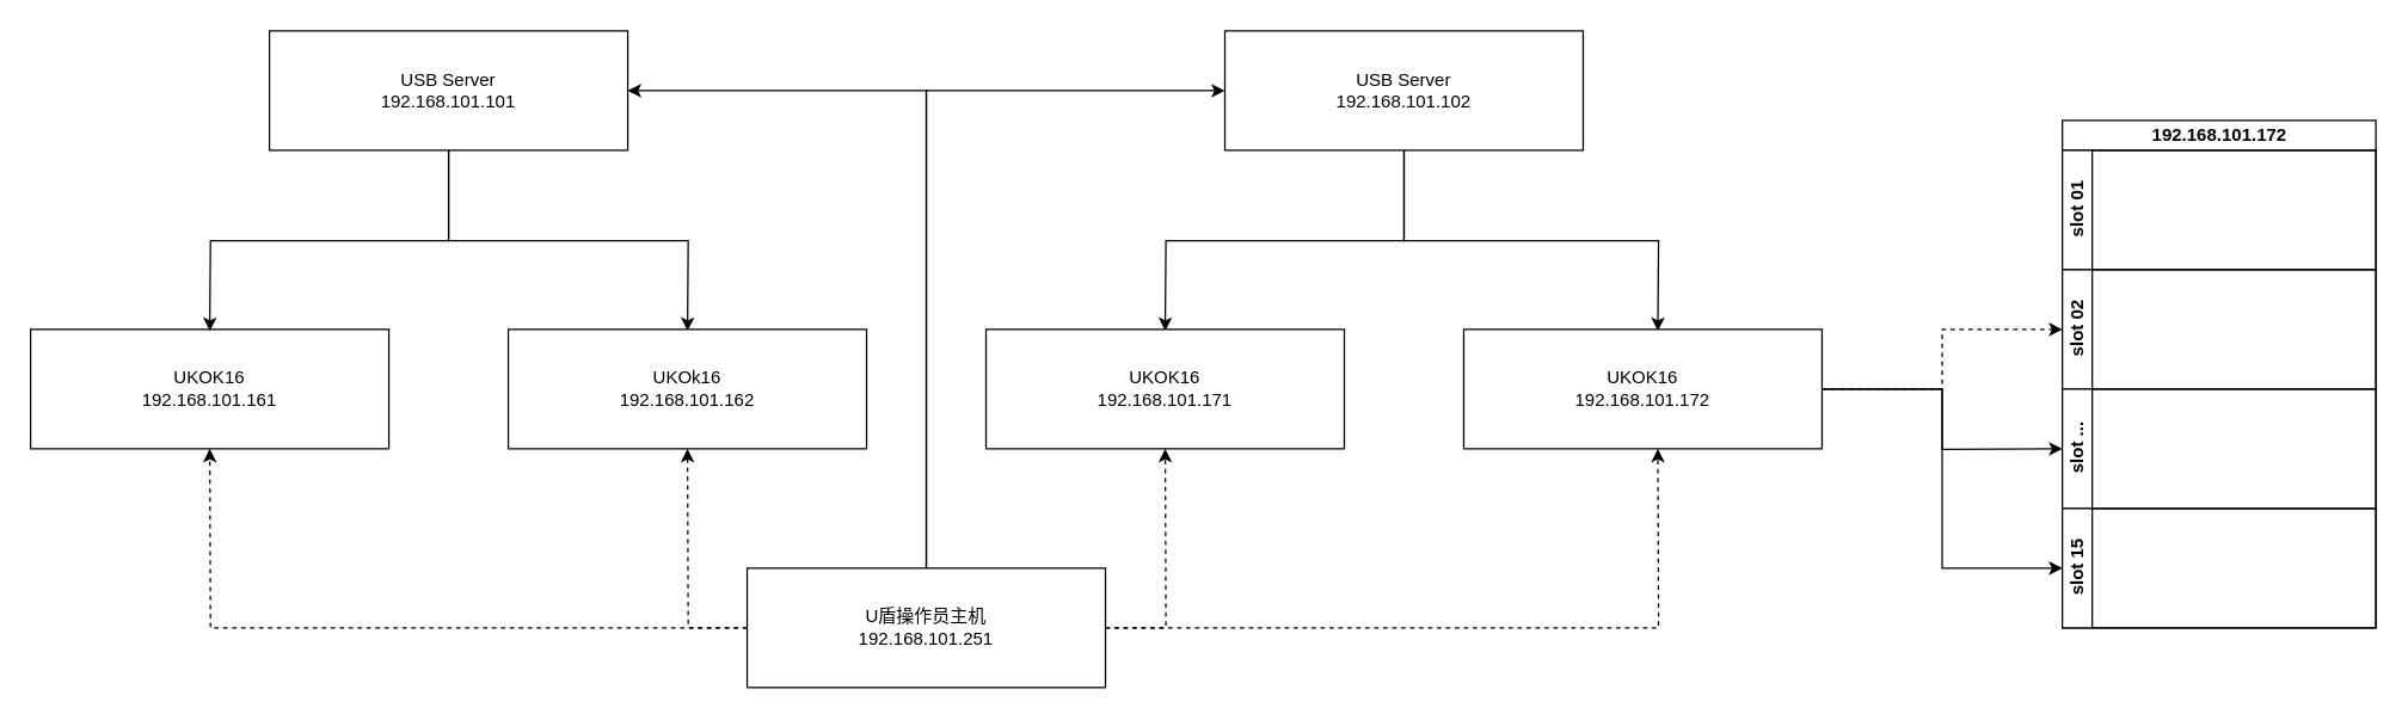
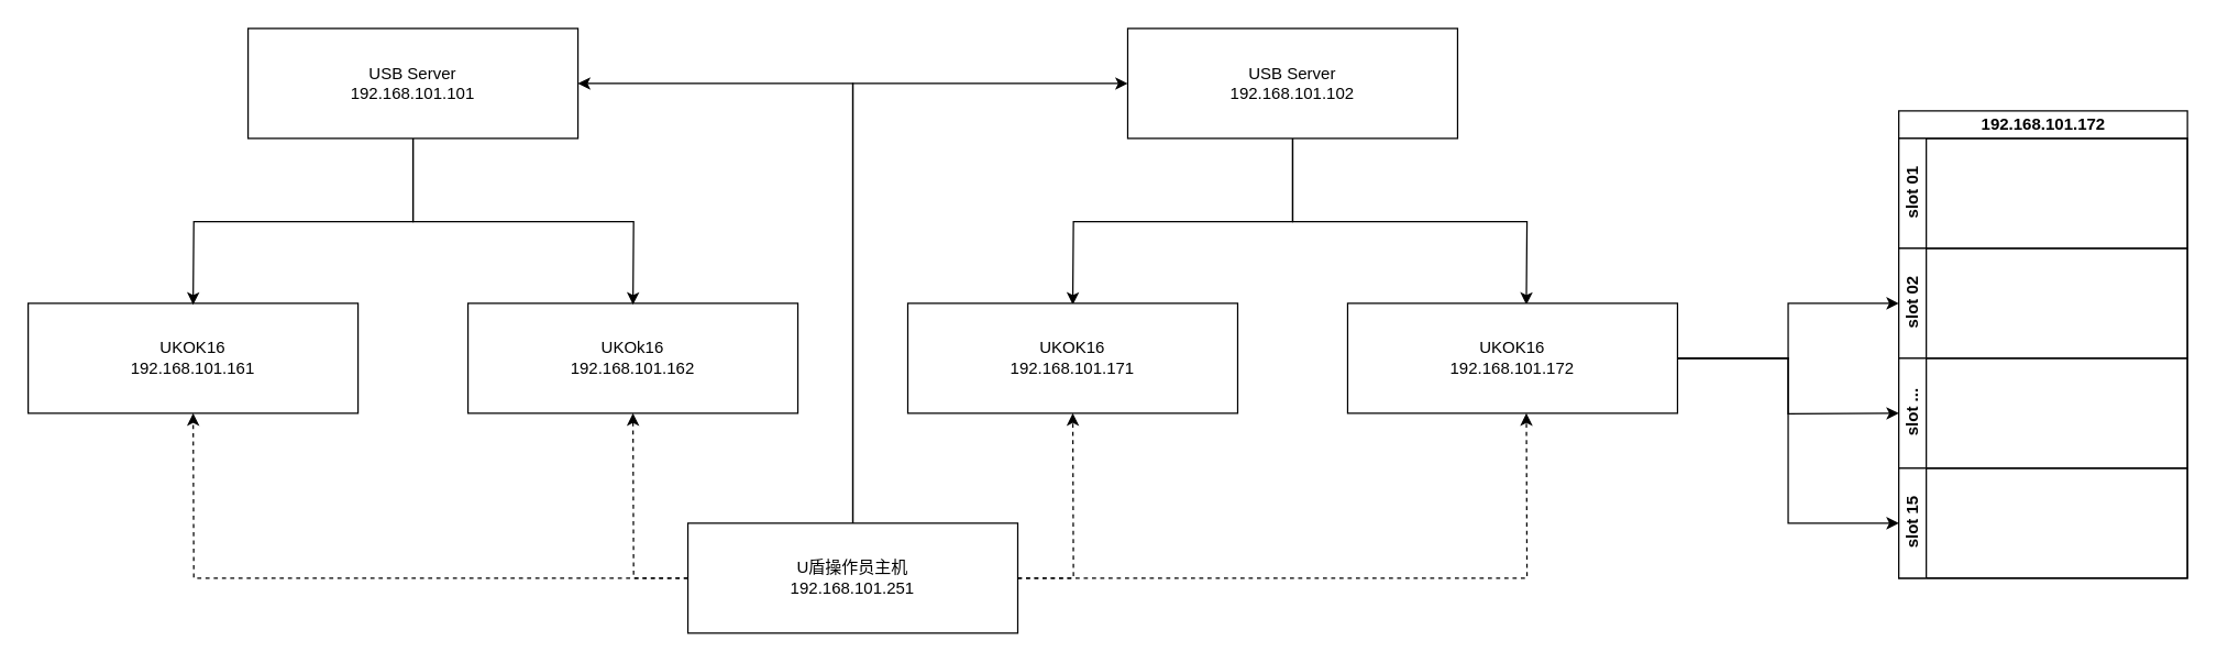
- <mxCell id="17" value="" style="edgeStyle=orthogonalEdgeStyle;rounded=0;orthogonalLoop=1;jettySize=auto;html=1;entryX=0;entryY=0.5;entryDx=0;entryDy=0;dashed=1;" edge="1" parent="1" source="20" target="24"><mxGeometry relative="1" as="geometry"><mxPoint x="1380" y="260" as="targetPoint" /></mxGeometry></mxCell>
+ <mxCell id="17" value="" style="edgeStyle=orthogonalEdgeStyle;rounded=0;orthogonalLoop=1;jettySize=auto;html=1;entryX=0;entryY=0.5;entryDx=0;entryDy=0;" edge="1" parent="1" source="20" target="24"><mxGeometry relative="1" as="geometry"><mxPoint x="1380" y="260" as="targetPoint" /></mxGeometry></mxCell>
